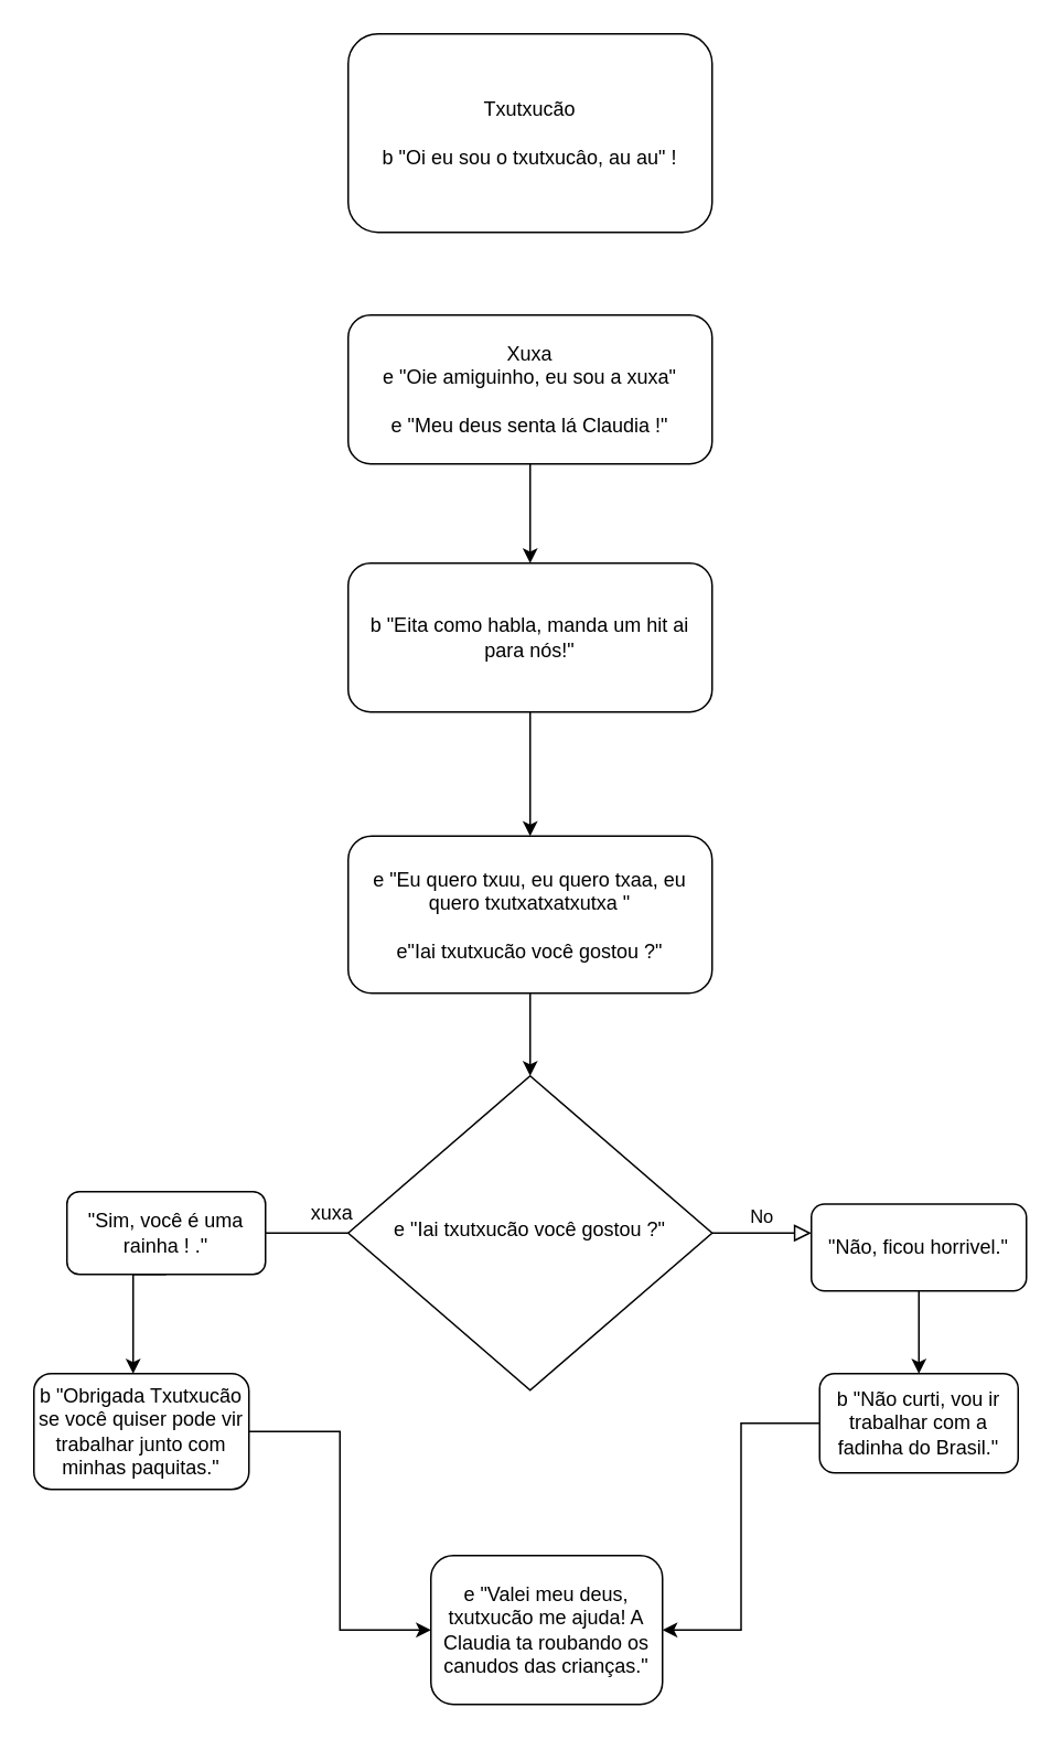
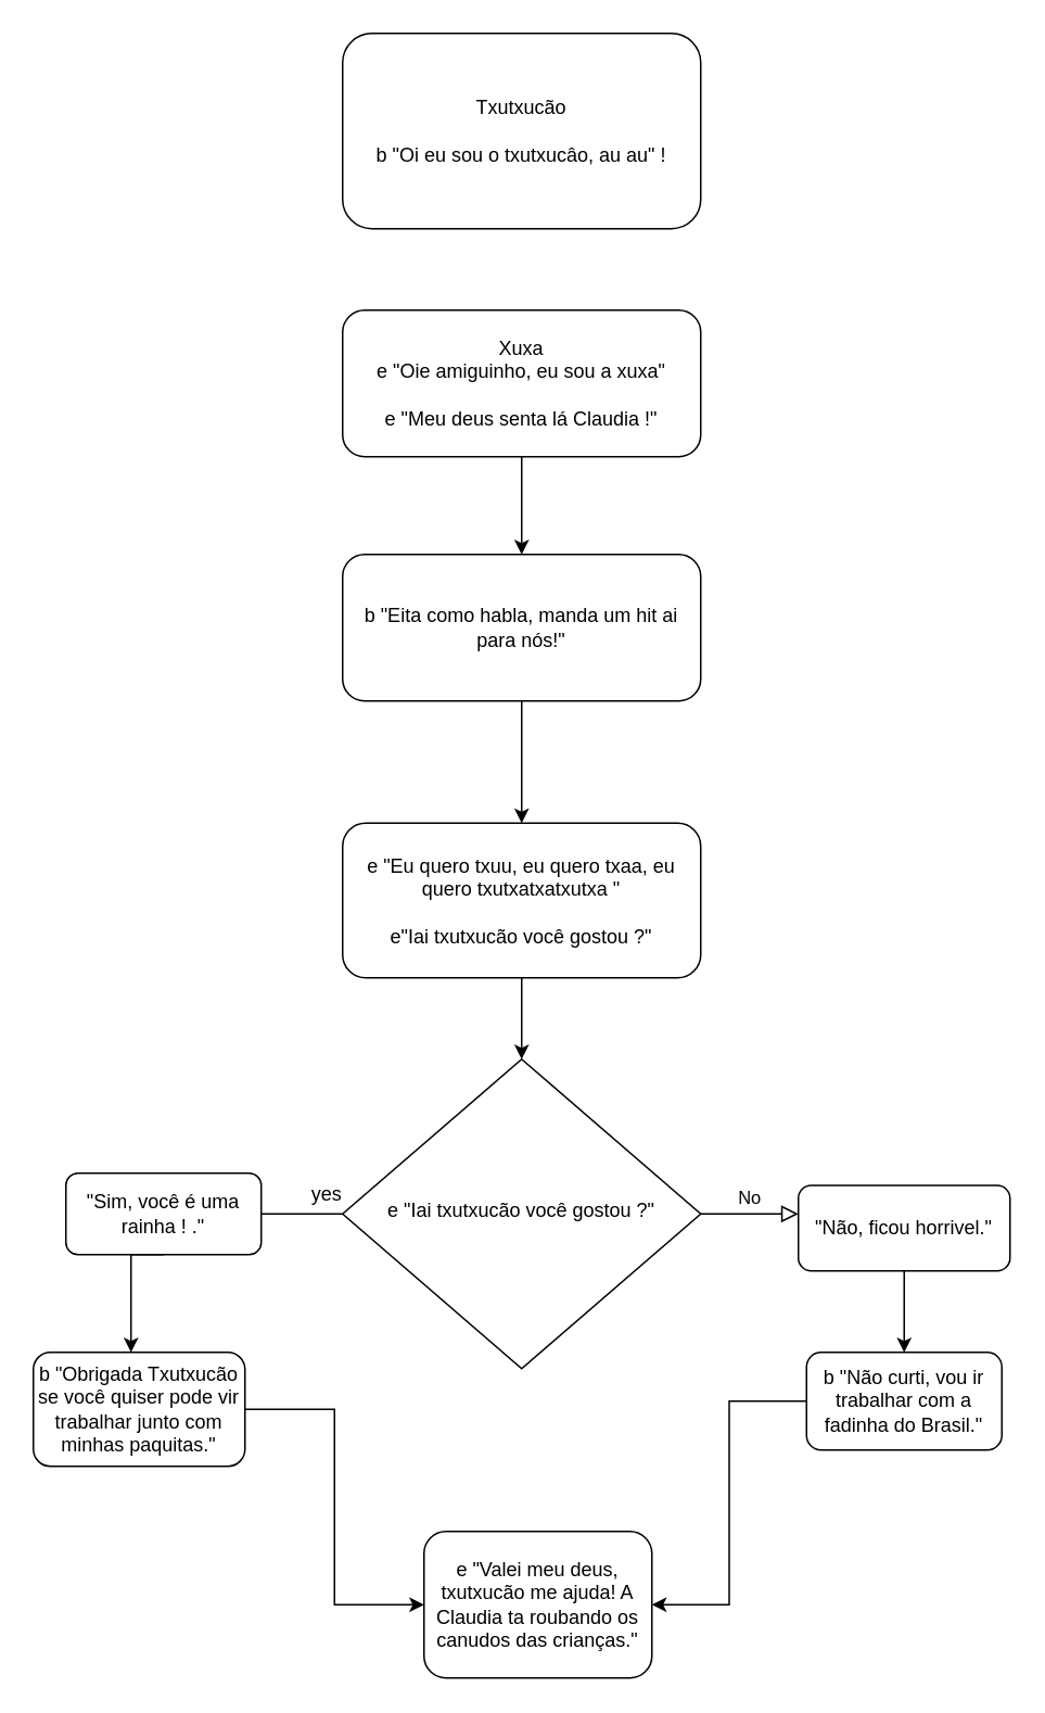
- <mxCell id="16" value="xuxa" style="text;html=1;align=center;verticalAlign=middle;resizable=0;points=[];autosize=1;strokeColor=none;fillColor=none;" vertex="1" parent="1"><mxGeometry x="180" y="718" width="40" height="30" as="geometry" /></mxCell>
+ <mxCell id="16" value="yes" style="text;html=1;align=center;verticalAlign=middle;resizable=0;points=[];autosize=1;strokeColor=none;fillColor=none;" vertex="1" parent="1"><mxGeometry x="180" y="718" width="40" height="30" as="geometry" /></mxCell>
